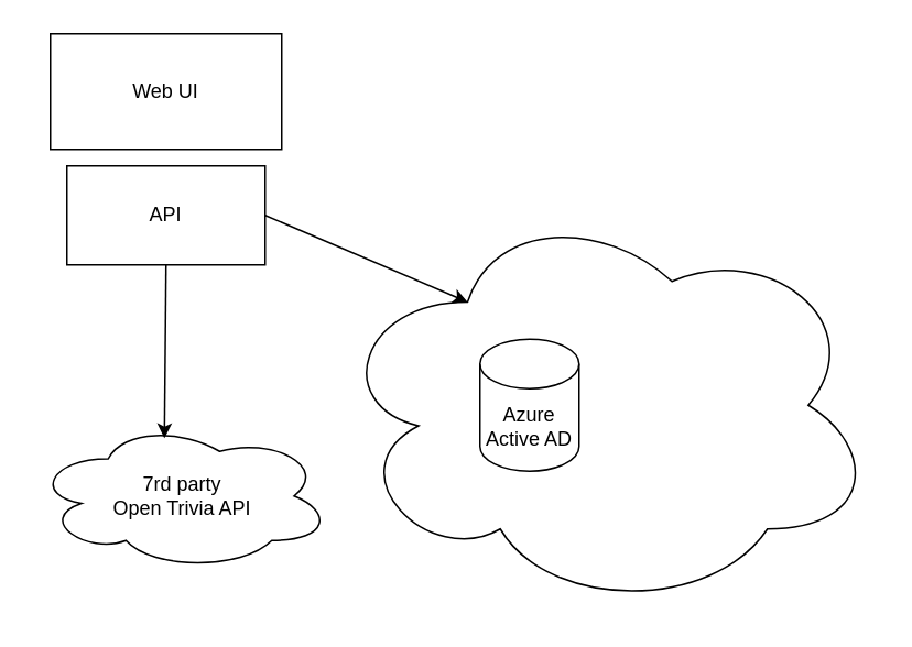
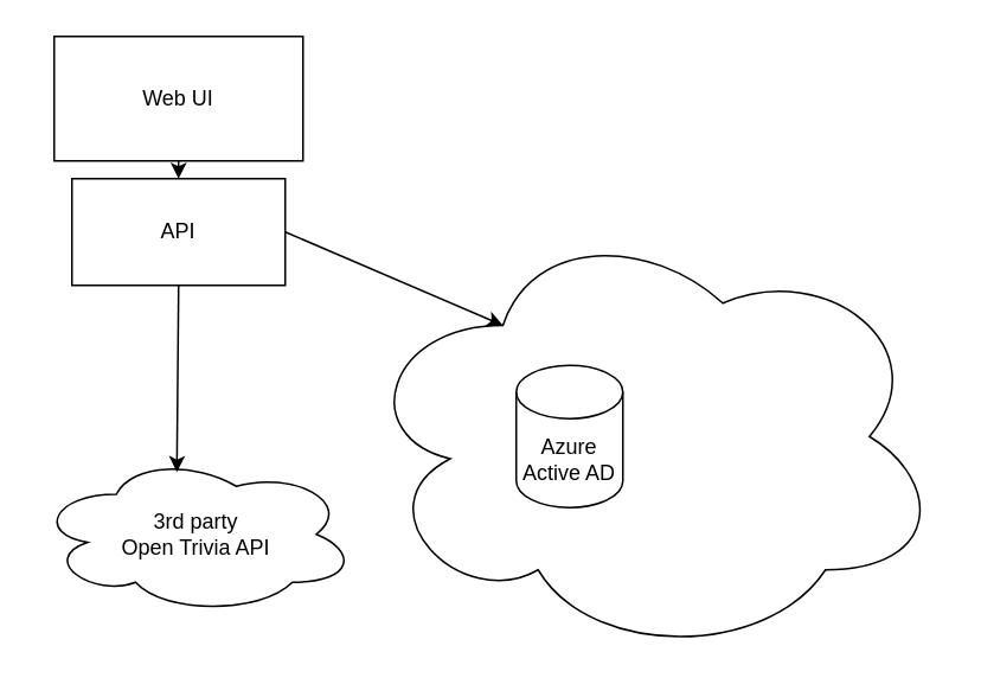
+ <mxCell id="8" value="" style="endArrow=classic;html=1;entryX=0.5;entryY=0;entryDx=0;entryDy=0;" edge="1" parent="1" source="3" target="5"><mxGeometry width="50" height="50" relative="1" as="geometry"><mxPoint x="10" y="300" as="sourcePoint" /><mxPoint y="230" as="targetPoint" x="0" /></mxGeometry></mxCell>
- <mxCell id="6" value="7rd party&lt;br&gt;Open Trivia API" style="ellipse;shape=cloud;whiteSpace=wrap;html=1;" vertex="1" parent="1"><mxGeometry x="20" y="255" width="180" height="90" as="geometry" /></mxCell>
+ <mxCell id="6" value="3rd party&lt;br&gt;Open Trivia API" style="ellipse;shape=cloud;whiteSpace=wrap;html=1;" vertex="1" parent="1"><mxGeometry x="20" y="255" width="180" height="90" as="geometry" /></mxCell>
